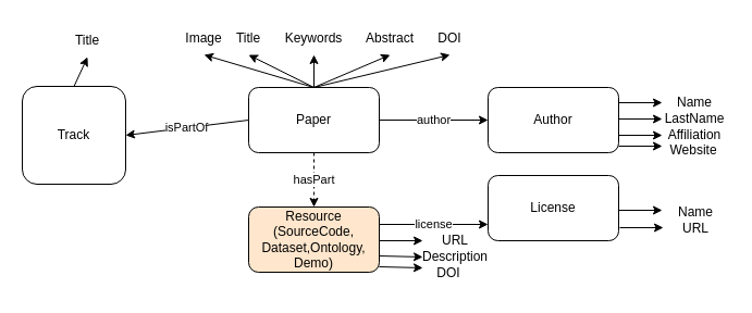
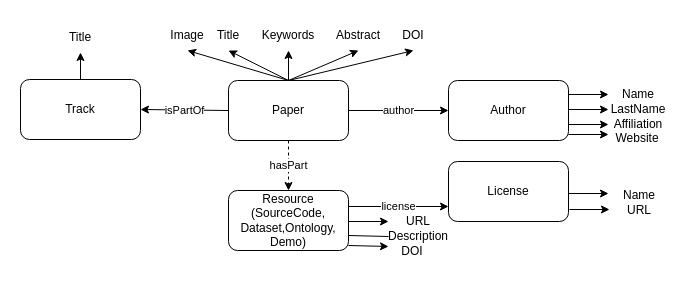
- <mxCell id="22" value="Track" style="rounded=1;whiteSpace=wrap;html=1;" vertex="1" parent="1"><mxGeometry x="20" y="79" width="95" height="90" as="geometry" /></mxCell>
+ <mxCell id="22" value="Track" style="rounded=1;whiteSpace=wrap;html=1;" vertex="1" parent="1"><mxGeometry x="20" y="79" width="120" height="60" as="geometry" /></mxCell>
- <mxCell id="4" value="Resource &lt;br&gt;(SourceCode, Dataset,Ontology, Demo)" style="rounded=1;whiteSpace=wrap;html=1;fillColor=#ffe6cc;" parent="1" vertex="1"><mxGeometry x="228" y="190" width="120" height="60" as="geometry" /></mxCell>
+ <mxCell id="4" value="Resource &lt;br&gt;(SourceCode, Dataset,Ontology, Demo)" style="rounded=1;whiteSpace=wrap;html=1;" parent="1" vertex="1"><mxGeometry x="228" y="190" width="120" height="60" as="geometry" /></mxCell>
- <mxCell id="10" value="" style="endArrow=classic;html=1;rounded=0;exitX=1;exitY=0.75;exitDx=0;exitDy=0;entryX=0;entryY=0.5;entryDx=0;entryDy=0;" parent="1" source="4" target="11" edge="1"><mxGeometry width="50" height="50" relative="1" as="geometry"><mxPoint x="348" y="230" as="sourcePoint" /><mxPoint x="388" y="231" as="targetPoint" /></mxGeometry></mxCell>
+ <mxCell id="10" value="" style="endArrow=none;html=1;rounded=0;exitX=1;exitY=0.75;exitDx=0;exitDy=0;entryX=0;entryY=0.5;entryDx=0;entryDy=0;" parent="1" source="4" target="11" edge="1"><mxGeometry width="50" height="50" relative="1" as="geometry"><mxPoint x="348" y="230" as="sourcePoint" /><mxPoint x="388" y="231" as="targetPoint" /></mxGeometry></mxCell>
